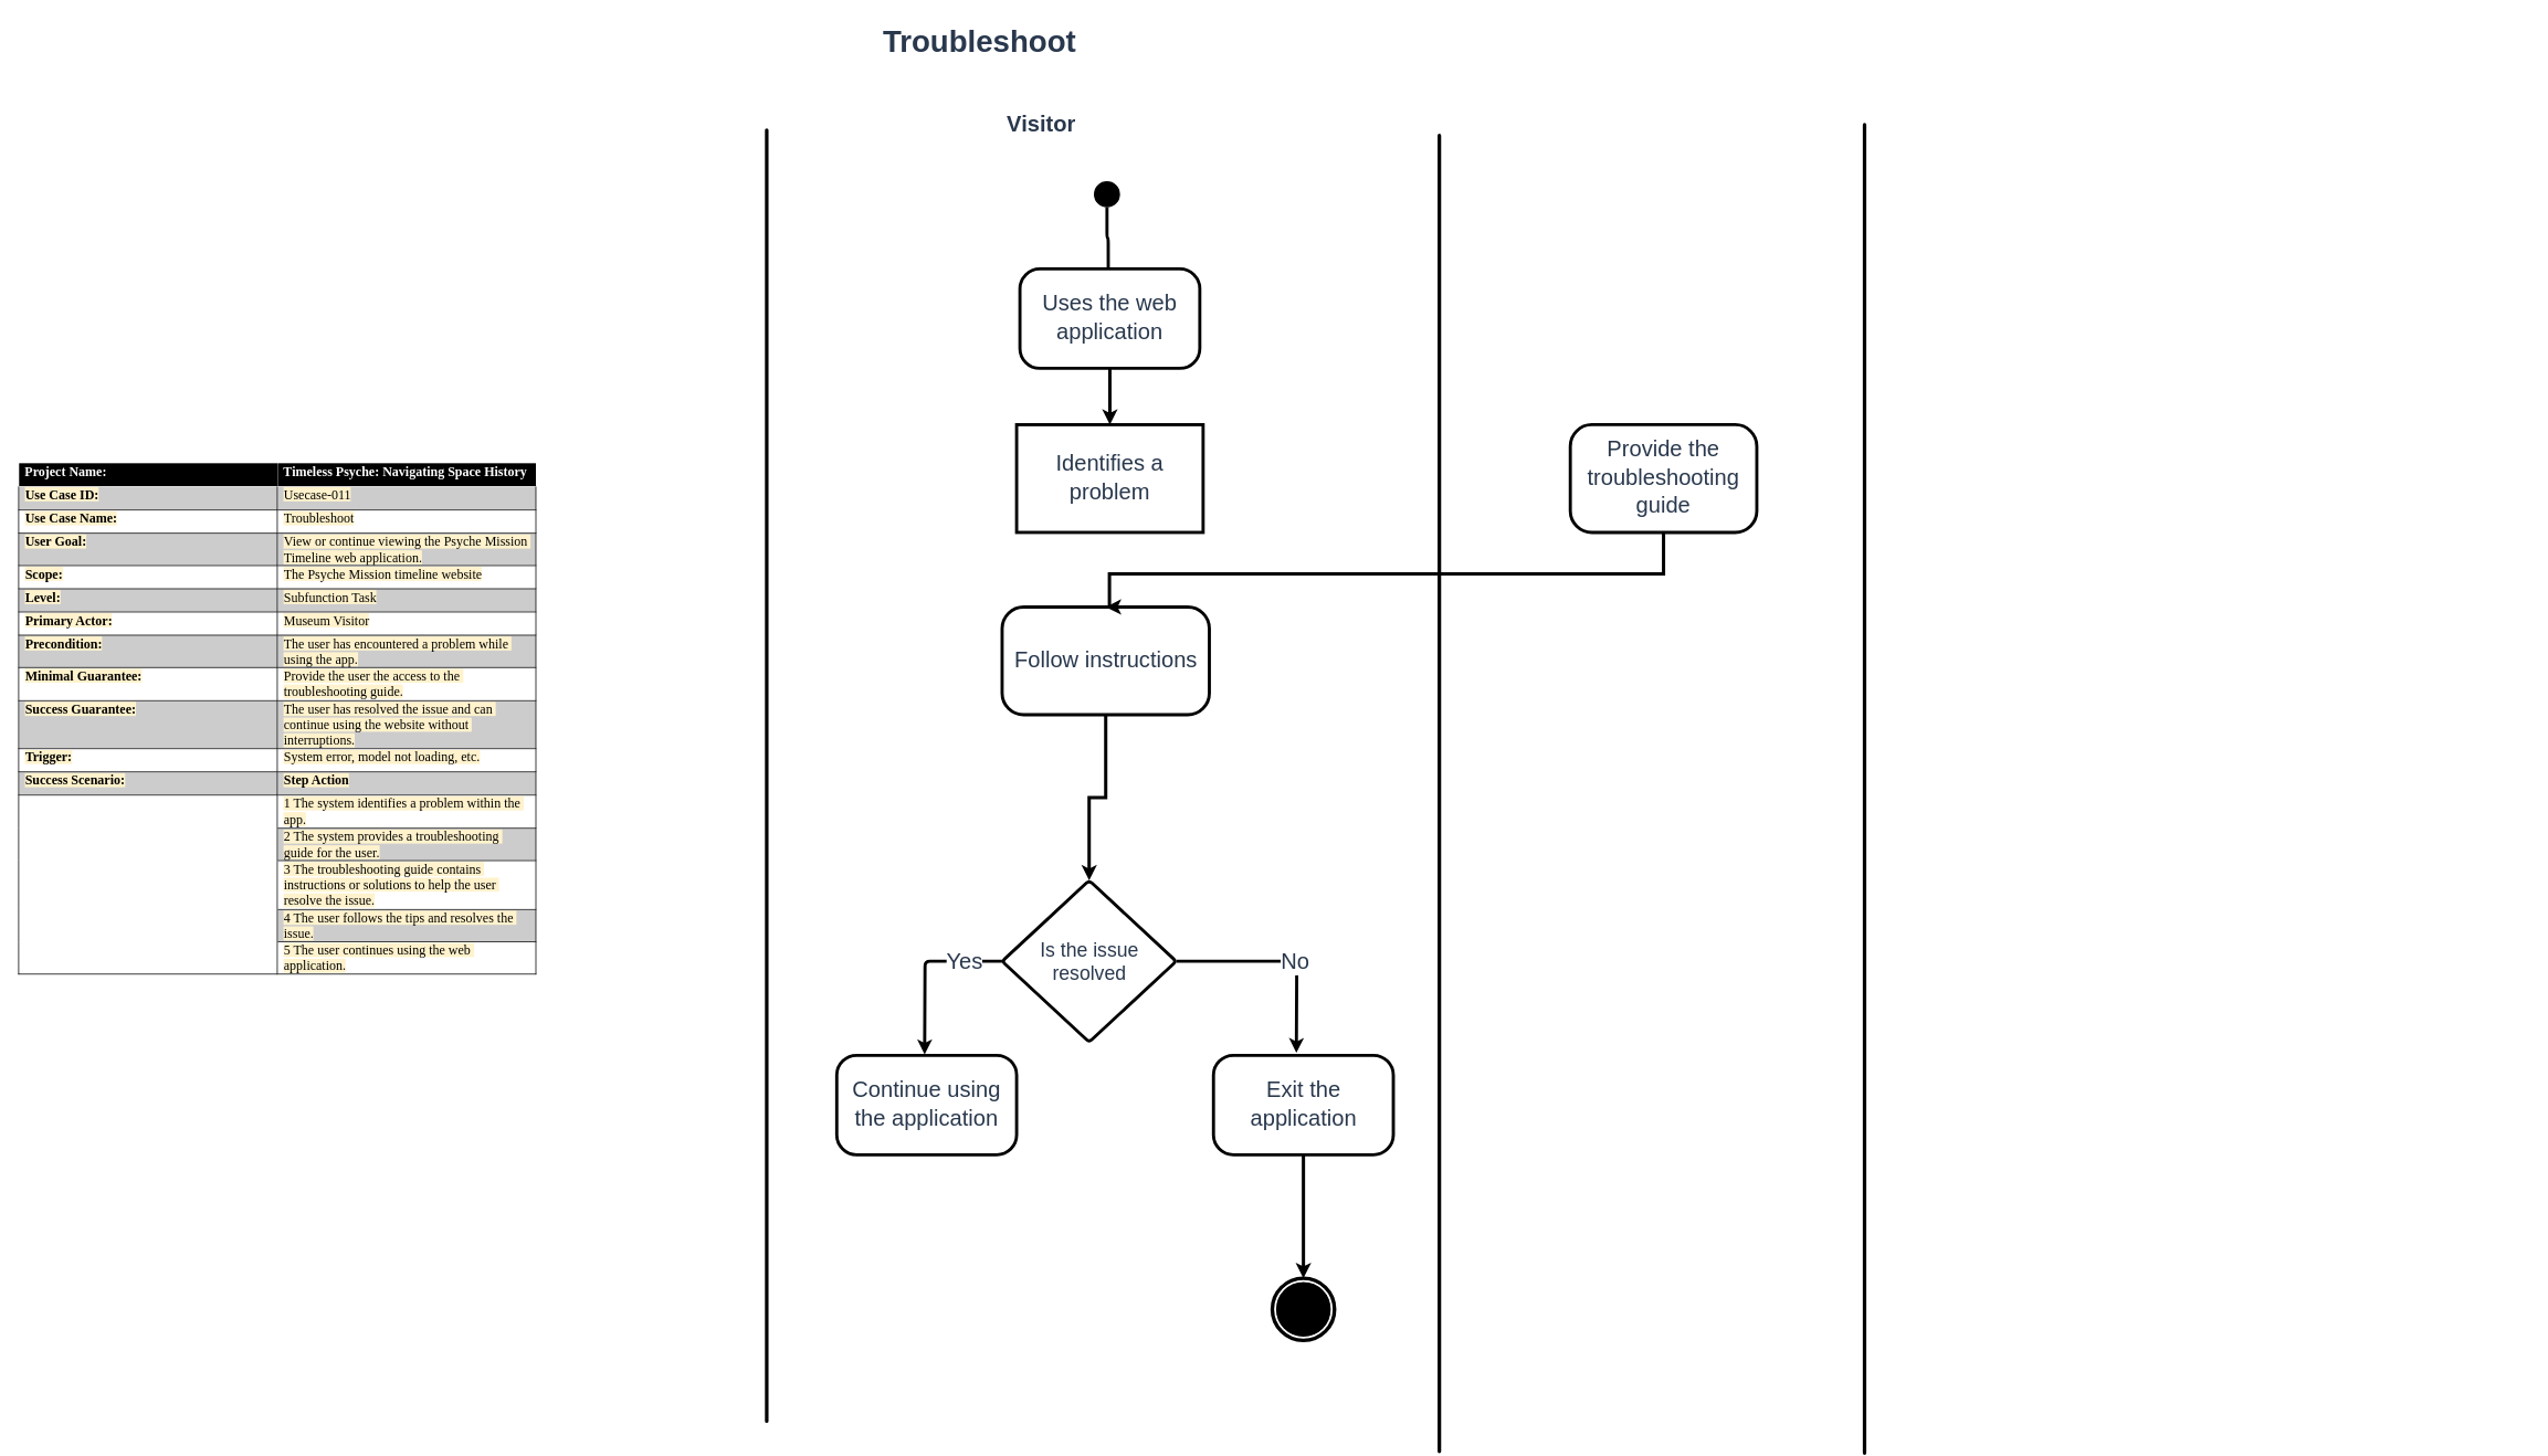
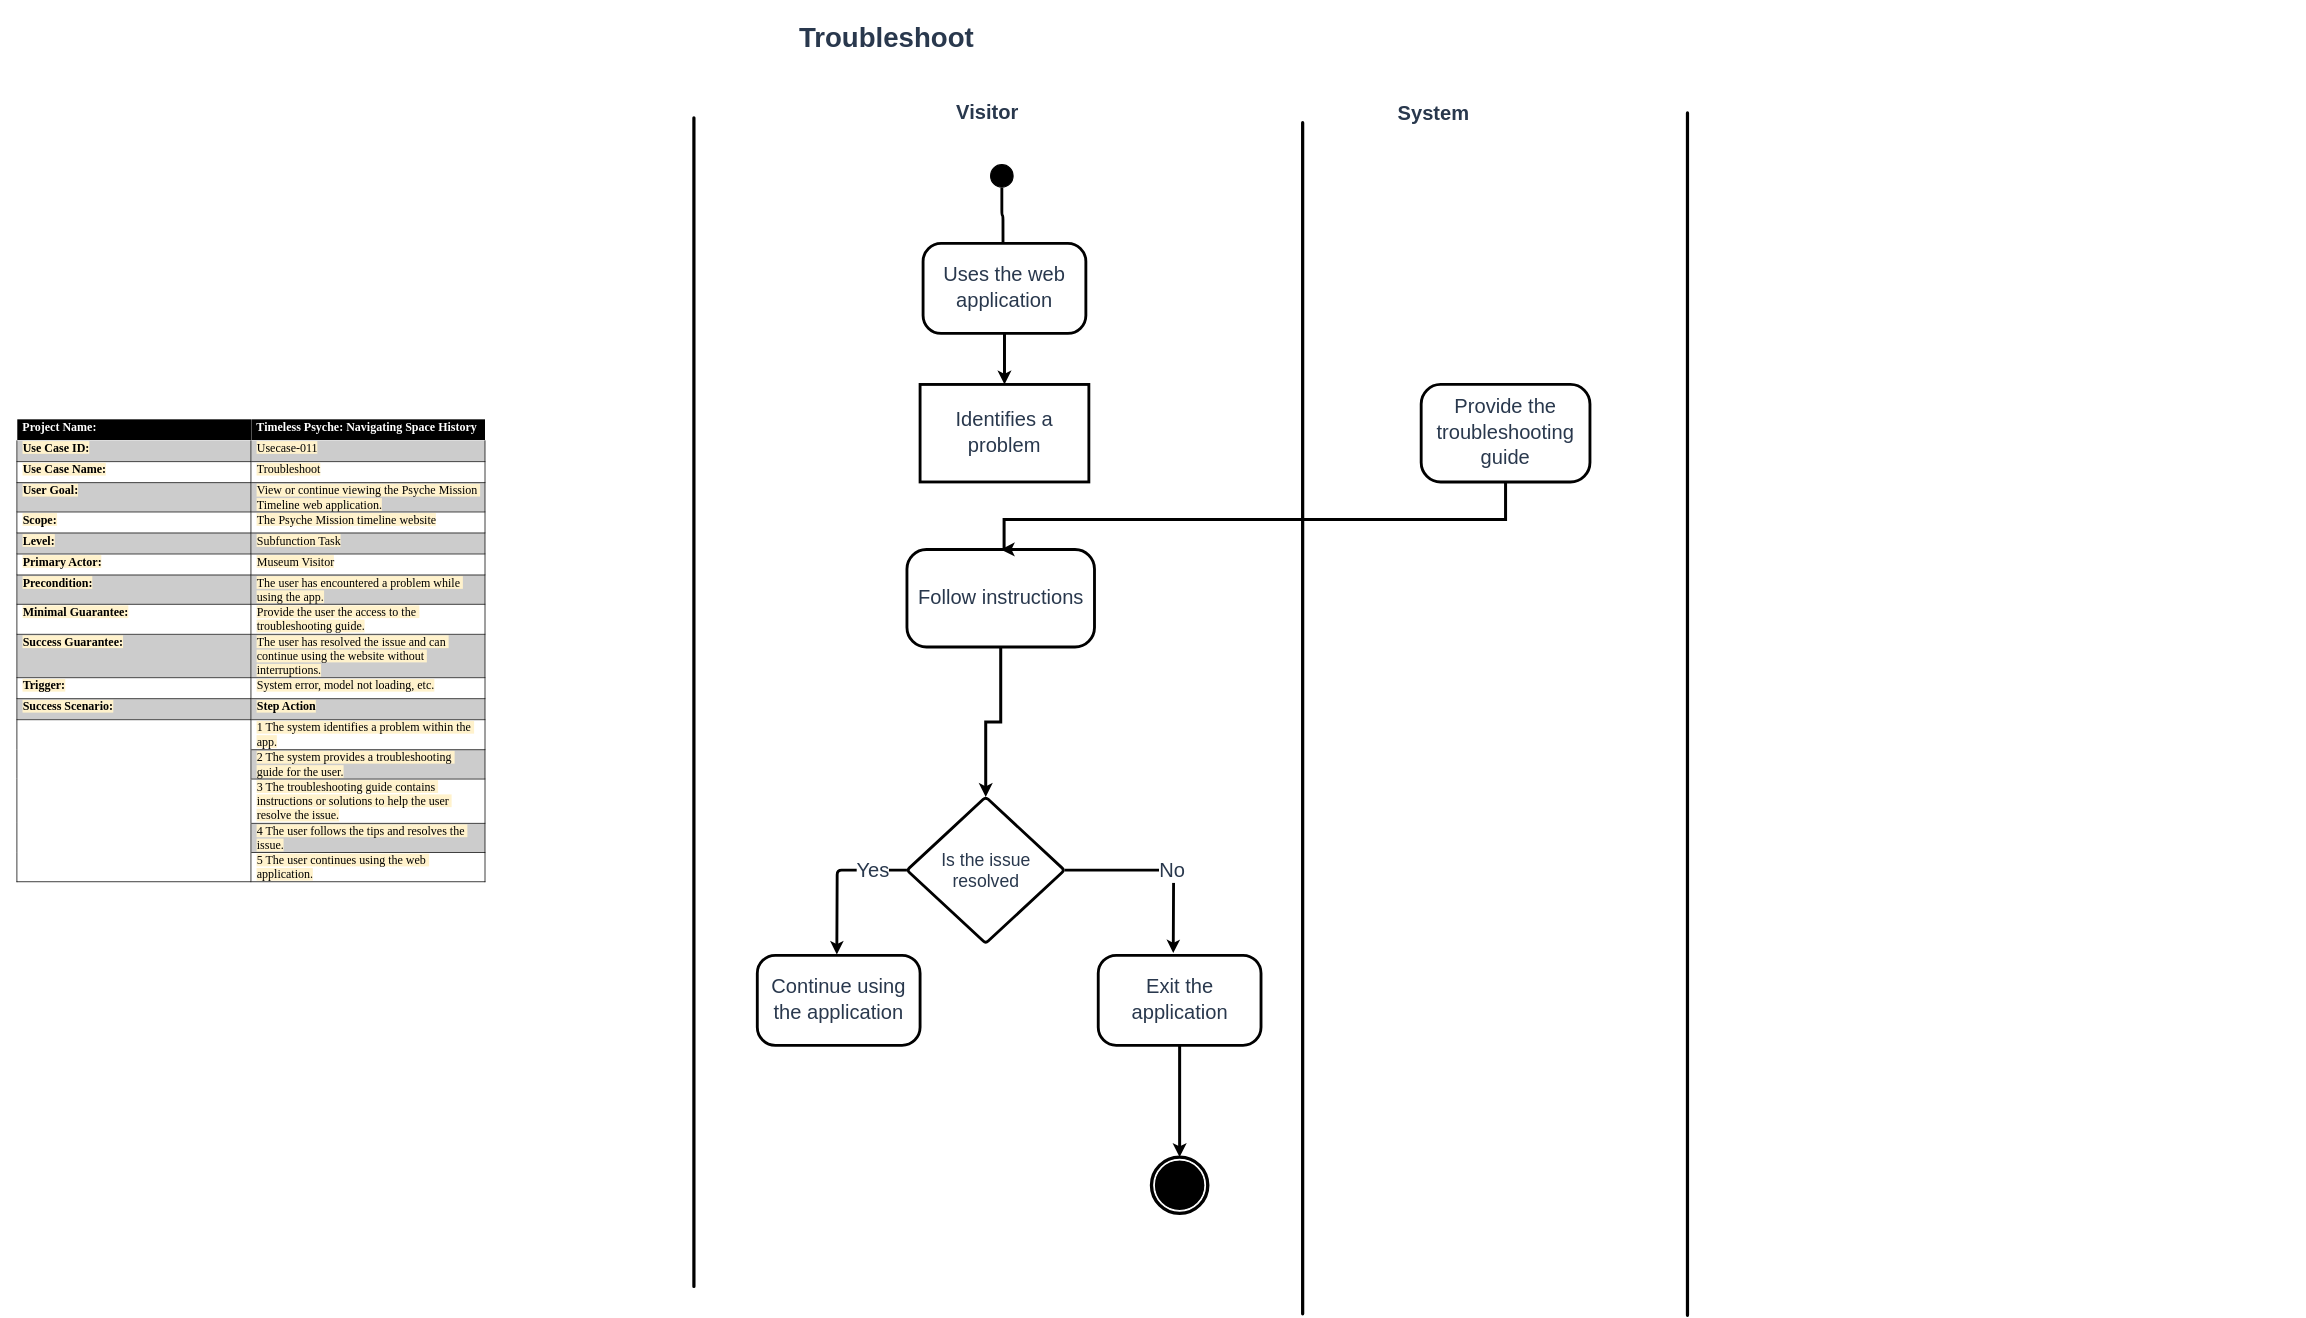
- <mxCell id="5" value="Visitor" style="html=1;overflow=block;blockSpacing=1;whiteSpace=wrap;fontSize=26.8;fontColor=#29384d;fontStyle=1;align=center;spacing=0;strokeOpacity=100;fillOpacity=100;rounded=1;absoluteArcSize=1;arcSize=9;fillColor=#ffffff;strokeWidth=1.5;strokeColor=none;lucidId=.w_OlEwKjtqZ;" vertex="1" parent="1"><mxGeometry x="1166" y="127" width="180" height="45" as="geometry" /></mxCell>
+ <mxCell id="5" value="Visitor" style="html=1;overflow=block;blockSpacing=1;whiteSpace=wrap;fontSize=26.8;fontColor=#29384d;fontStyle=1;align=center;spacing=0;strokeOpacity=100;fillOpacity=100;rounded=1;absoluteArcSize=1;arcSize=9;fillColor=#ffffff;strokeWidth=1.5;strokeColor=none;lucidId=.w_OlEwKjtqZ;" vertex="1" parent="1"><mxGeometry x="1226" y="127" width="180" height="45" as="geometry" /></mxCell>
+ <mxCell id="11" value="System" style="html=1;overflow=block;blockSpacing=1;whiteSpace=wrap;fontSize=26.8;fontColor=#29384d;fontStyle=1;align=left;spacing=3.8;verticalAlign=top;strokeColor=none;fillOpacity=0;rounded=1;absoluteArcSize=1;arcSize=9;fillColor=#ffffff;strokeWidth=0;lucidId=JA_Oqqfk1CeW;" vertex="1" parent="1"><mxGeometry x="1860" y="132" width="324" height="40" as="geometry" /></mxCell>
